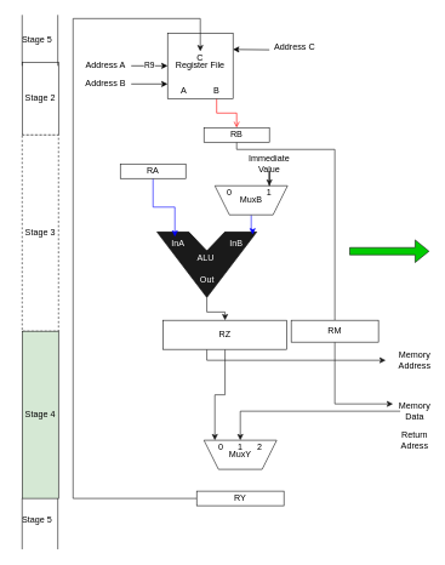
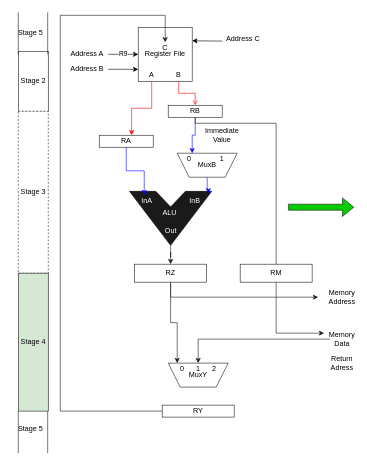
+ <mxCell id="12" style="edgeStyle=orthogonalEdgeStyle;rounded=0;orthogonalLoop=1;jettySize=auto;html=1;entryX=0.6;entryY=0;entryDx=0;entryDy=0;entryPerimeter=0;strokeColor=#FF0000;exitX=0.25;exitY=1;exitDx=0;exitDy=0;" edge="1" parent="1" source="13" target="24"><mxGeometry relative="1" as="geometry" /></mxCell>
+ <mxCell id="20" style="edgeStyle=orthogonalEdgeStyle;rounded=0;orthogonalLoop=1;jettySize=auto;html=1;entryX=0.75;entryY=1;entryDx=0;entryDy=0;strokeColor=#0000FF;" edge="1" parent="1" source="22" target="26"><mxGeometry relative="1" as="geometry" /></mxCell>
- <mxCell id="27" style="edgeStyle=orthogonalEdgeStyle;rounded=0;orthogonalLoop=1;jettySize=auto;html=1;entryX=0.25;entryY=1;entryDx=0;entryDy=0;strokeColor=#1A1A1A;" edge="1" parent="1" source="28" target="26"><mxGeometry relative="1" as="geometry" /></mxCell>
- <mxCell id="33" value="RZ" style="rounded=0;whiteSpace=wrap;html=1;strokeColor=#1A1A1A;fillColor=#FFFFFF;" vertex="1" parent="1"><mxGeometry x="224" y="440" width="170" height="40" as="geometry" /></mxCell>
+ <mxCell id="33" value="RZ" style="rounded=0;whiteSpace=wrap;html=1;strokeColor=#1A1A1A;fillColor=#FFFFFF;" vertex="1" parent="1"><mxGeometry x="224" y="440" width="120" height="30" as="geometry" /></mxCell>
